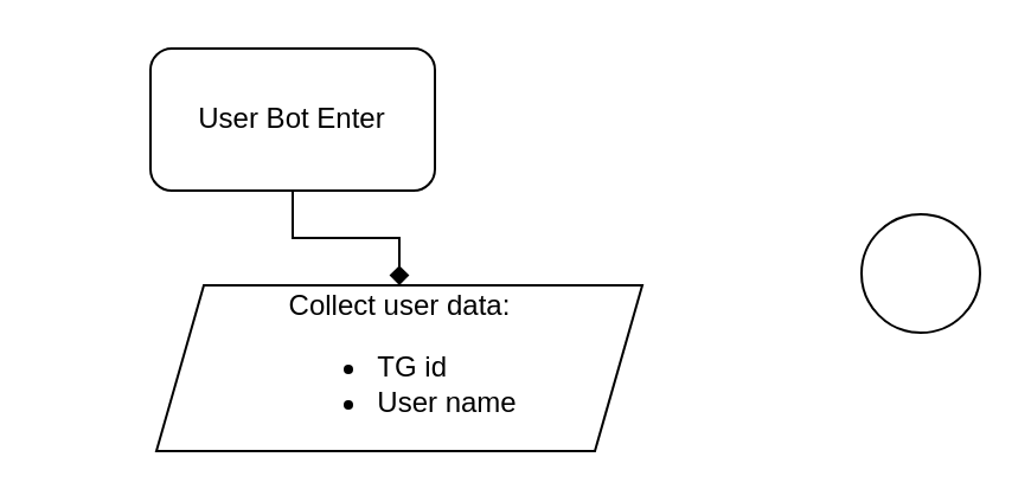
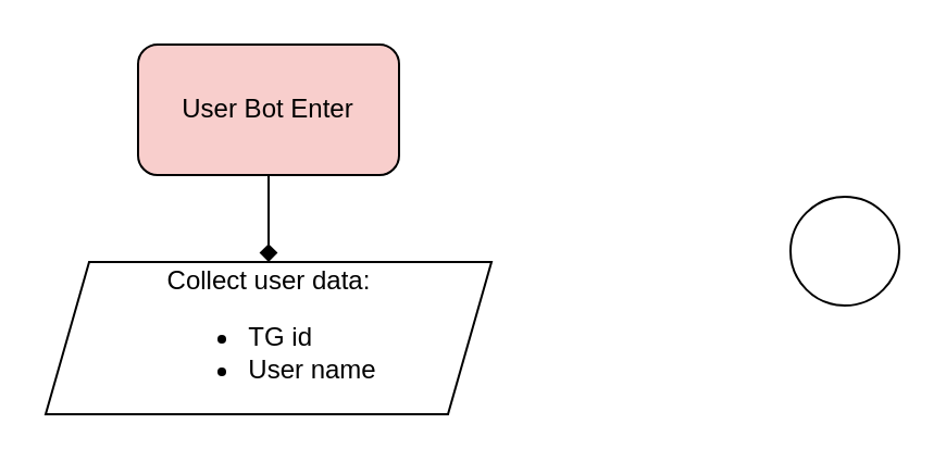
- <mxCell id="5" value="User Bot Enter" style="rounded=1;whiteSpace=wrap;html=1;" vertex="1" parent="1"><mxGeometry x="63" y="20" width="120" height="60" as="geometry" /></mxCell>
+ <mxCell id="5" value="User Bot Enter" style="rounded=1;whiteSpace=wrap;html=1;fillColor=#f8cecc;" vertex="1" parent="1"><mxGeometry x="63" y="20" width="120" height="60" as="geometry" /></mxCell>
- <mxCell id="2" value="Collect user data:&lt;br&gt;&lt;ul&gt;&lt;li style=&quot;text-align: left;&quot;&gt;TG id&lt;/li&gt;&lt;li style=&quot;text-align: left;&quot;&gt;User name&lt;/li&gt;&lt;/ul&gt;" style="shape=parallelogram;perimeter=parallelogramPerimeter;whiteSpace=wrap;html=1;fixedSize=1;" vertex="1" parent="1"><mxGeometry x="65.5" y="120" width="205" height="70" as="geometry" /></mxCell>
+ <mxCell id="2" value="Collect user data:&lt;br&gt;&lt;ul&gt;&lt;li style=&quot;text-align: left;&quot;&gt;TG id&lt;/li&gt;&lt;li style=&quot;text-align: left;&quot;&gt;User name&lt;/li&gt;&lt;/ul&gt;" style="shape=parallelogram;perimeter=parallelogramPerimeter;whiteSpace=wrap;html=1;fixedSize=1;" vertex="1" parent="1"><mxGeometry x="20.5" y="120" width="205" height="70" as="geometry" /></mxCell>
